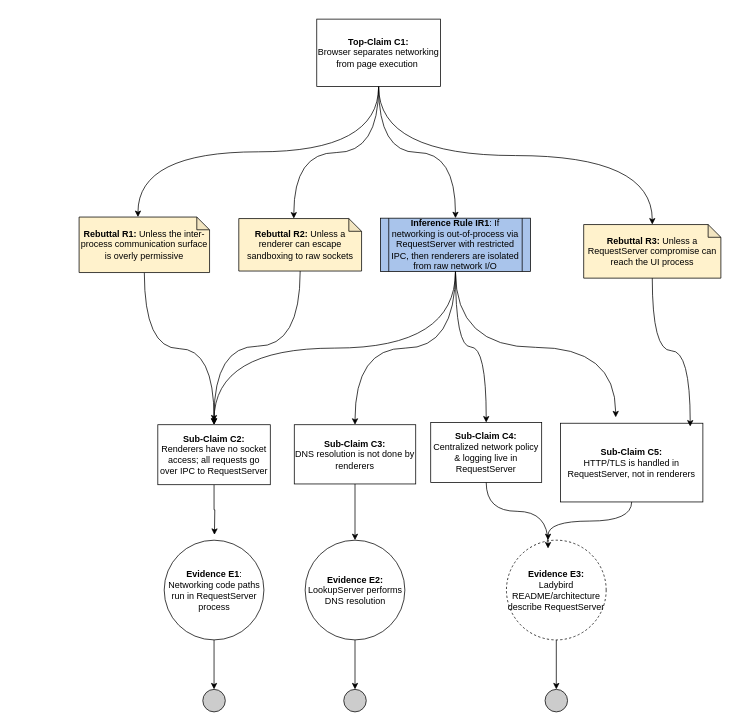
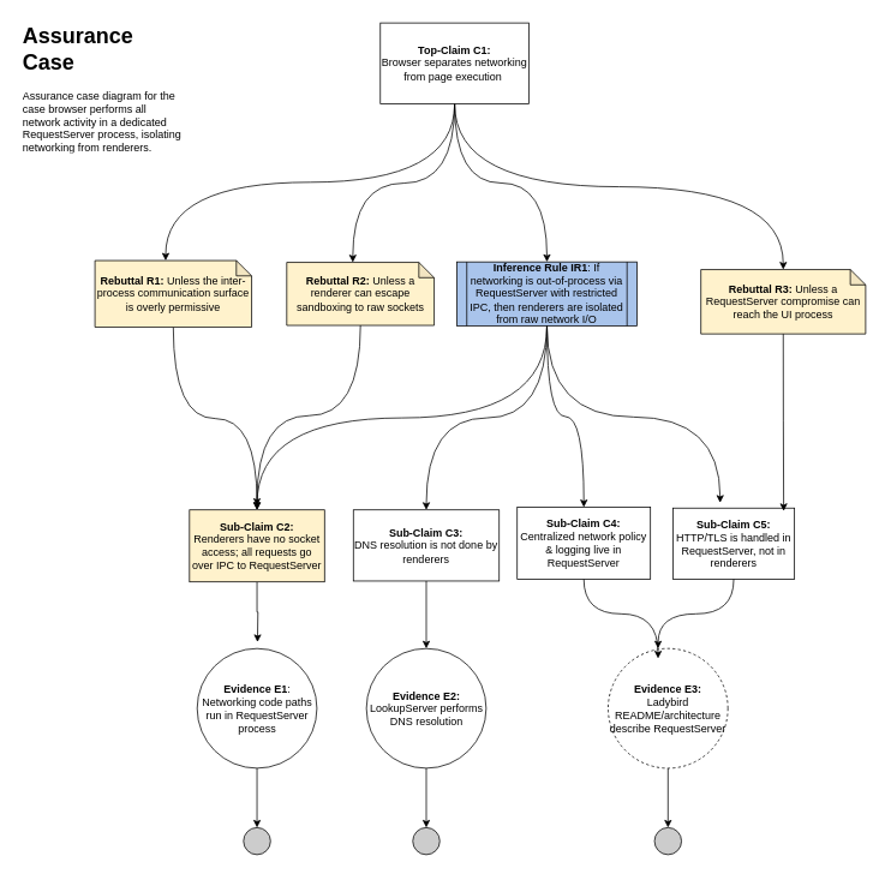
+ <mxCell id="2" value="&lt;h1&gt;Assurance Case&lt;/h1&gt;&lt;p&gt;Assurance case diagram for the case browser&lt;span style=&quot;background-color: transparent; color: light-dark(rgb(0, 0, 0), rgb(255, 255, 255));&quot;&gt;&amp;nbsp;performs all network activity in a dedicated RequestServer process, isolating networking from renderers.&lt;/span&gt;&lt;/p&gt;" style="text;html=1;strokeColor=none;fillColor=none;spacing=5;spacingTop=-20;whiteSpace=wrap;overflow=hidden;rounded=0;" parent="1" vertex="1"><mxGeometry x="20" y="20" width="190" height="150" as="geometry" /></mxCell>
- <mxCell id="9" value="&lt;b&gt;Sub-Claim C2:&lt;br&gt;&lt;/b&gt;&lt;span&gt;&lt;/span&gt;&lt;span&gt;&lt;/span&gt;&lt;span style=&quot;white-space-collapse: preserve;&quot;&gt;Renderers have no socket access; all requests go over IPC to RequestServer&lt;/span&gt;" style="rounded=0;whiteSpace=wrap;html=1;" parent="1" vertex="1"><mxGeometry x="210" y="566" width="150" height="80" as="geometry" /></mxCell>
+ <mxCell id="9" value="&lt;b&gt;Sub-Claim C2:&lt;br&gt;&lt;/b&gt;&lt;span&gt;&lt;/span&gt;&lt;span&gt;&lt;/span&gt;&lt;span style=&quot;white-space-collapse: preserve;&quot;&gt;Renderers have no socket access; all requests go over IPC to RequestServer&lt;/span&gt;" style="rounded=0;whiteSpace=wrap;html=1;fillColor=#fff2cc;" parent="1" vertex="1"><mxGeometry x="210" y="566" width="150" height="80" as="geometry" /></mxCell>
- <mxCell id="26" value="&lt;b&gt;Sub-Claim C5:&lt;br&gt;&lt;/b&gt;&lt;span&gt;&lt;/span&gt;&lt;span&gt;&lt;/span&gt;&lt;span style=&quot;white-space-collapse: preserve;&quot;&gt;HTTP/TLS is handled in RequestServer, not in renderers&lt;/span&gt;" style="rounded=0;whiteSpace=wrap;html=1;" parent="1" vertex="1"><mxGeometry x="747" y="564" width="190" height="105" as="geometry" /></mxCell>
+ <mxCell id="26" value="&lt;b&gt;Sub-Claim C5:&lt;br&gt;&lt;/b&gt;&lt;span&gt;&lt;/span&gt;&lt;span&gt;&lt;/span&gt;&lt;span style=&quot;white-space-collapse: preserve;&quot;&gt;HTTP/TLS is handled in RequestServer, not in renderers&lt;/span&gt;" style="rounded=0;whiteSpace=wrap;html=1;" parent="1" vertex="1"><mxGeometry x="747" y="564" width="135" height="79" as="geometry" /></mxCell>
